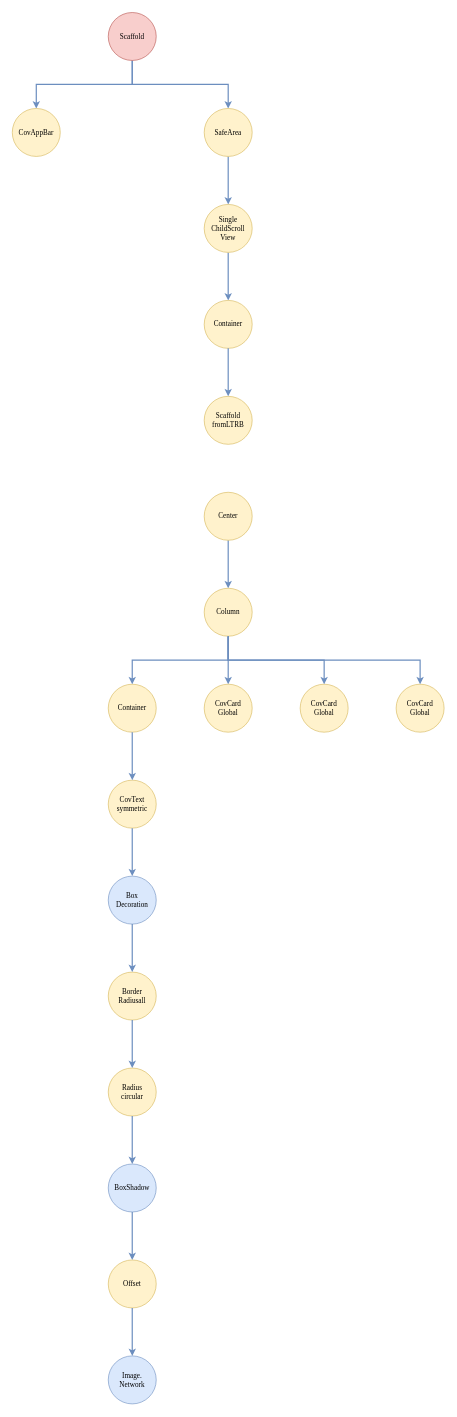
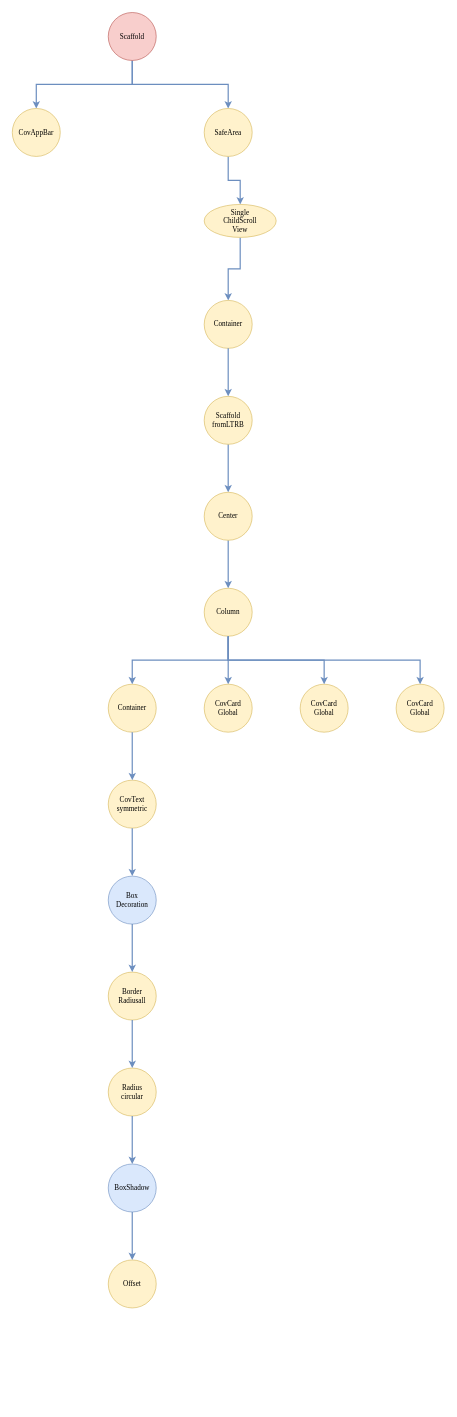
- <mxCell id="9" value="&lt;div&gt;Single&lt;/div&gt;&lt;div&gt;ChildScroll&lt;/div&gt;&lt;div&gt;View&lt;br&gt;&lt;/div&gt;" style="ellipse;whiteSpace=wrap;html=1;aspect=fixed;fontFamily=Verdana;fillColor=#fff2cc;strokeColor=#d6b656;" parent="1" vertex="1"><mxGeometry x="340" y="340" width="80" height="80" as="geometry" /></mxCell>
+ <mxCell id="9" value="&lt;div&gt;Single&lt;/div&gt;&lt;div&gt;ChildScroll&lt;/div&gt;&lt;div&gt;View&lt;br&gt;&lt;/div&gt;" style="ellipse;whiteSpace=wrap;html=1;aspect=fixed;fontFamily=Verdana;fillColor=#fff2cc;strokeColor=#d6b656;" parent="1" vertex="1"><mxGeometry x="340" y="340" width="120" height="55" as="geometry" /></mxCell>
+ <mxCell id="10" style="edgeStyle=orthogonalEdgeStyle;rounded=0;orthogonalLoop=1;jettySize=auto;html=1;exitX=0.5;exitY=1;exitDx=0;exitDy=0;fillColor=#dae8fc;strokeColor=#6c8ebf;strokeWidth=2;" parent="1" source="21" target="13" edge="1"><mxGeometry relative="1" as="geometry"><mxPoint x="380" y="810" as="sourcePoint" /></mxGeometry></mxCell>
- <mxCell id="38" value="" style="endArrow=classic;html=1;strokeWidth=2;fontFamily=Verdana;exitX=0.5;exitY=1;exitDx=0;exitDy=0;entryX=0.5;entryY=0;entryDx=0;entryDy=0;fillColor=#dae8fc;strokeColor=#6c8ebf;" edge="1" parent="1" source="37" target="20"><mxGeometry width="50" height="50" relative="1" as="geometry"><mxPoint x="280" y="2240" as="sourcePoint" /><mxPoint x="330" y="2190" as="targetPoint" /></mxGeometry></mxCell>
- <mxCell id="20" value="&lt;div&gt;Image.&lt;/div&gt;&lt;div&gt;Network&lt;br&gt;&lt;/div&gt;" style="ellipse;whiteSpace=wrap;html=1;aspect=fixed;fontFamily=Verdana;fillColor=#dae8fc;strokeColor=#6c8ebf;" parent="1" vertex="1"><mxGeometry x="180" y="2260" width="80" height="80" as="geometry" /></mxCell>
